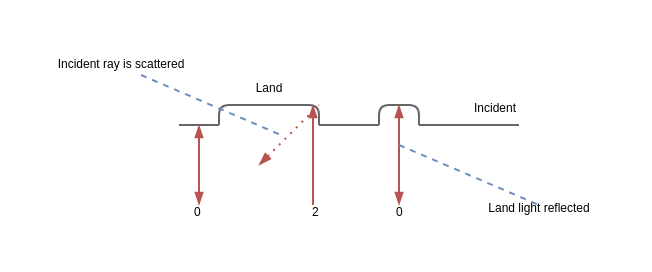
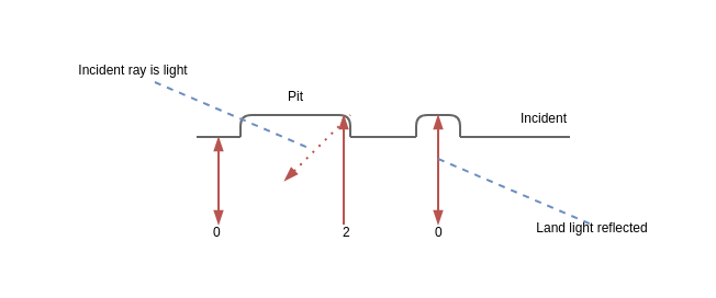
- <mxCell id="22" value="&lt;font style=&quot;font-size: 6px&quot;&gt;Incident ray is scattered&lt;/font&gt;" style="text;html=1;align=center;verticalAlign=middle;resizable=0;points=[];autosize=1;strokeColor=none;" vertex="1" parent="1"><mxGeometry x="20" y="20" width="80" height="20" as="geometry" /></mxCell>
+ <mxCell id="22" value="&lt;font style=&quot;font-size: 6px&quot;&gt;Incident ray is light&lt;/font&gt;" style="text;html=1;align=center;verticalAlign=middle;resizable=0;points=[];autosize=1;strokeColor=none;" vertex="1" parent="1"><mxGeometry x="20" y="20" width="80" height="20" as="geometry" /></mxCell>
- <mxCell id="10" value="&lt;font style=&quot;font-size: 6px&quot;&gt;Land&lt;/font&gt;" style="text;html=1;align=center;verticalAlign=middle;resizable=0;points=[];autosize=1;strokeColor=none;" vertex="1" parent="1"><mxGeometry x="124" y="32" width="20" height="20" as="geometry" /></mxCell>
+ <mxCell id="10" value="&lt;font style=&quot;font-size: 6px&quot;&gt;Pit&lt;/font&gt;" style="text;html=1;align=center;verticalAlign=middle;resizable=0;points=[];autosize=1;strokeColor=none;" vertex="1" parent="1"><mxGeometry x="124" y="32" width="20" height="20" as="geometry" /></mxCell>
